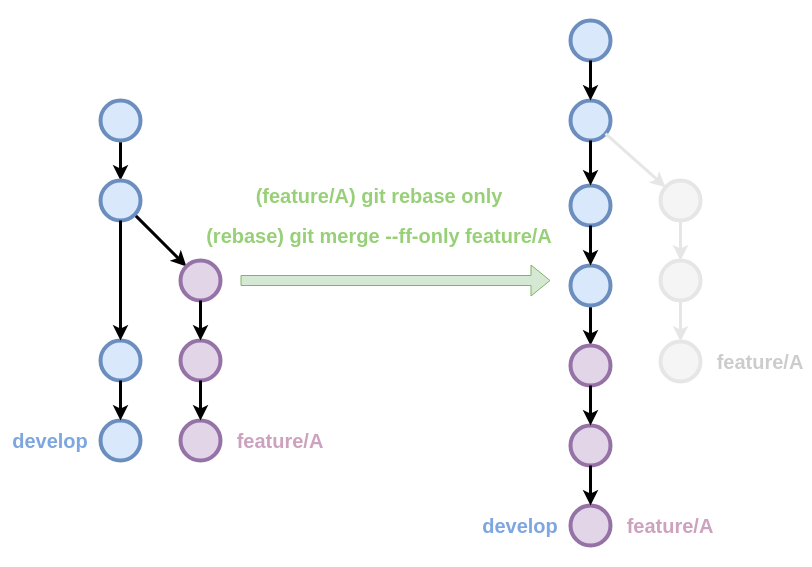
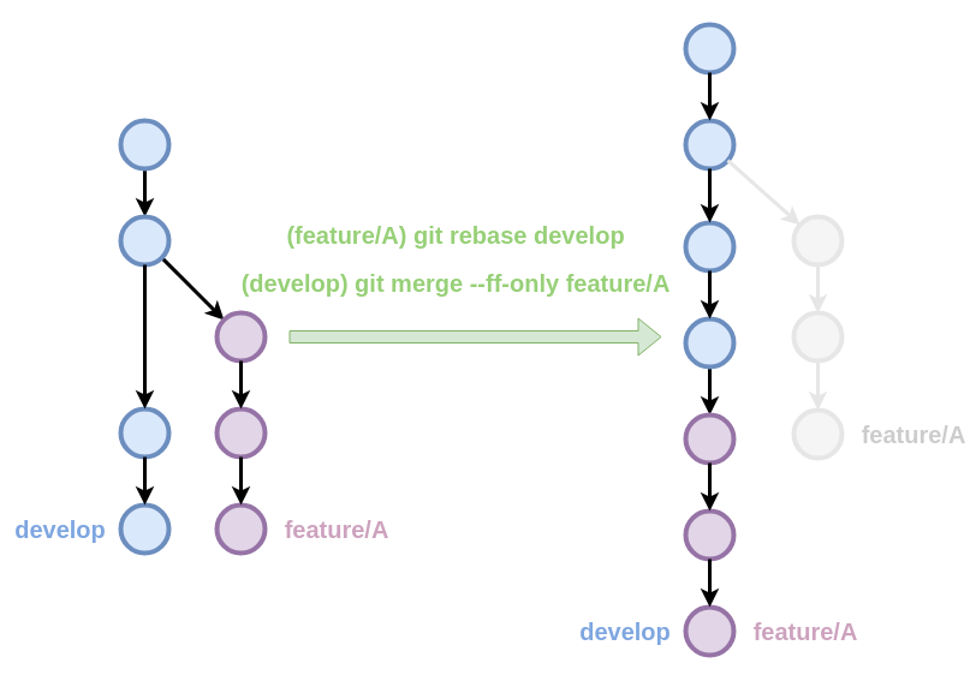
- <mxCell id="3" value="&lt;font size=&quot;1&quot; color=&quot;#97d077&quot; style=&quot;&quot;&gt;&lt;b style=&quot;font-size: 20px;&quot;&gt;(feature/A) git rebase&amp;nbsp;&lt;/b&gt;&lt;/font&gt;&lt;b style=&quot;color: rgb(151, 208, 119); font-size: 20px;&quot;&gt;only&lt;/b&gt;" style="text;html=1;align=center;verticalAlign=middle;whiteSpace=wrap;rounded=0;" parent="1" vertex="1"><mxGeometry x="194" y="180" width="370" height="30" as="geometry" /></mxCell>
+ <mxCell id="3" value="&lt;font size=&quot;1&quot; color=&quot;#97d077&quot; style=&quot;&quot;&gt;&lt;b style=&quot;font-size: 20px;&quot;&gt;(feature/A) git rebase&amp;nbsp;&lt;/b&gt;&lt;/font&gt;&lt;b style=&quot;color: rgb(151, 208, 119); font-size: 20px;&quot;&gt;develop&lt;/b&gt;" style="text;html=1;align=center;verticalAlign=middle;whiteSpace=wrap;rounded=0;" parent="1" vertex="1"><mxGeometry x="194" y="180" width="370" height="30" as="geometry" /></mxCell>
- <mxCell id="20" value="&lt;font size=&quot;1&quot; color=&quot;#97d077&quot; style=&quot;&quot;&gt;&lt;b style=&quot;font-size: 20px;&quot;&gt;(&lt;/b&gt;&lt;/font&gt;&lt;b style=&quot;color: rgb(151, 208, 119); font-size: 20px;&quot;&gt;rebase&lt;/b&gt;&lt;font size=&quot;1&quot; color=&quot;#97d077&quot; style=&quot;&quot;&gt;&lt;b style=&quot;font-size: 20px;&quot;&gt;) git merge --ff-only feature/A&lt;/b&gt;&lt;/font&gt;" style="text;html=1;align=center;verticalAlign=middle;whiteSpace=wrap;rounded=0;" parent="1" vertex="1"><mxGeometry x="194" y="220" width="370" height="30" as="geometry" /></mxCell>
+ <mxCell id="20" value="&lt;font size=&quot;1&quot; color=&quot;#97d077&quot; style=&quot;&quot;&gt;&lt;b style=&quot;font-size: 20px;&quot;&gt;(&lt;/b&gt;&lt;/font&gt;&lt;b style=&quot;color: rgb(151, 208, 119); font-size: 20px;&quot;&gt;develop&lt;/b&gt;&lt;font size=&quot;1&quot; color=&quot;#97d077&quot; style=&quot;&quot;&gt;&lt;b style=&quot;font-size: 20px;&quot;&gt;) git merge --ff-only feature/A&lt;/b&gt;&lt;/font&gt;" style="text;html=1;align=center;verticalAlign=middle;whiteSpace=wrap;rounded=0;" parent="1" vertex="1"><mxGeometry x="194" y="220" width="370" height="30" as="geometry" /></mxCell>
